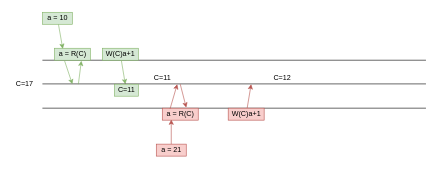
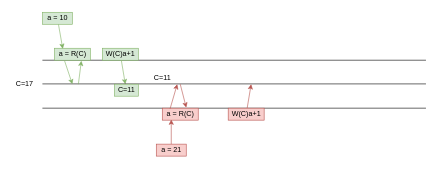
- <mxCell id="18" value="C=12" style="text;html=1;align=center;verticalAlign=middle;resizable=0;points=[];autosize=1;strokeColor=none;" parent="1" vertex="1"><mxGeometry x="450" y="120" width="40" height="20" as="geometry" /></mxCell>
